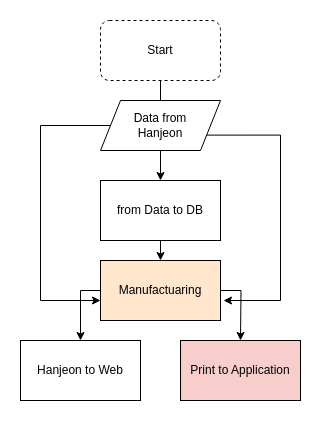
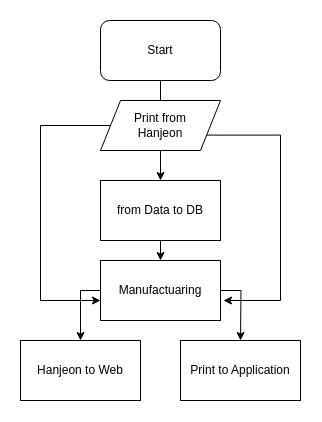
- <mxCell id="3" value="Start" style="rounded=1;whiteSpace=wrap;html=1;dashed=1;" vertex="1" parent="1"><mxGeometry x="100" y="20" width="120" height="60" as="geometry" /></mxCell>
+ <mxCell id="3" value="Start" style="rounded=1;whiteSpace=wrap;html=1;" vertex="1" parent="1"><mxGeometry x="100" y="20" width="120" height="60" as="geometry" /></mxCell>
- <mxCell id="7" value="Data from &lt;br&gt;Hanjeon" style="shape=parallelogram;perimeter=parallelogramPerimeter;whiteSpace=wrap;html=1;fixedSize=1;" vertex="1" parent="1"><mxGeometry x="100" y="100" width="120" height="50" as="geometry" /></mxCell>
+ <mxCell id="7" value="Print from &lt;br&gt;Hanjeon" style="shape=parallelogram;perimeter=parallelogramPerimeter;whiteSpace=wrap;html=1;fixedSize=1;" vertex="1" parent="1"><mxGeometry x="100" y="100" width="120" height="50" as="geometry" /></mxCell>
- <mxCell id="12" value="Manufactuaring" style="rounded=0;whiteSpace=wrap;html=1;fillColor=#ffe6cc;" vertex="1" parent="1"><mxGeometry x="100" y="260" width="120" height="60" as="geometry" /></mxCell>
+ <mxCell id="12" value="Manufactuaring" style="rounded=0;whiteSpace=wrap;html=1;" vertex="1" parent="1"><mxGeometry x="100" y="260" width="120" height="60" as="geometry" /></mxCell>
- <mxCell id="14" value="Print to Application" style="rounded=0;whiteSpace=wrap;html=1;fillColor=#f8cecc;" vertex="1" parent="1"><mxGeometry x="180" y="340" width="120" height="60" as="geometry" /></mxCell>
+ <mxCell id="14" value="Print to Application" style="rounded=0;whiteSpace=wrap;html=1;" vertex="1" parent="1"><mxGeometry x="180" y="340" width="120" height="60" as="geometry" /></mxCell>
